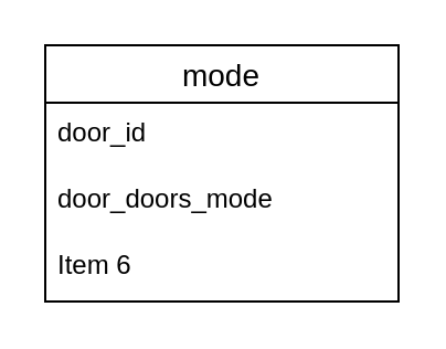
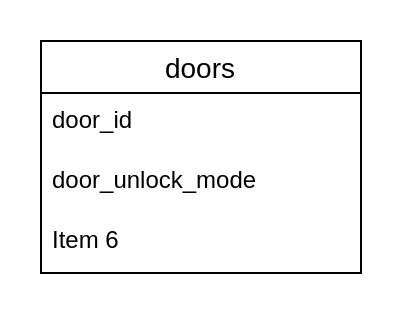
- <mxCell id="2" value="mode" style="swimlane;fontStyle=0;childLayout=stackLayout;horizontal=1;startSize=26;horizontalStack=0;resizeParent=1;resizeParentMax=0;resizeLast=0;collapsible=1;marginBottom=0;align=center;fontSize=14;" vertex="1" parent="1"><mxGeometry x="20" y="20" width="160" height="116" as="geometry" /></mxCell>
+ <mxCell id="2" value="doors" style="swimlane;fontStyle=0;childLayout=stackLayout;horizontal=1;startSize=26;horizontalStack=0;resizeParent=1;resizeParentMax=0;resizeLast=0;collapsible=1;marginBottom=0;align=center;fontSize=14;" vertex="1" parent="1"><mxGeometry x="20" y="20" width="160" height="116" as="geometry" /></mxCell>
- <mxCell id="4" value="door_doors_mode" style="text;strokeColor=none;fillColor=none;spacingLeft=4;spacingRight=4;overflow=hidden;rotatable=0;points=[[0,0.5],[1,0.5]];portConstraint=eastwest;fontSize=12;" vertex="1" parent="2"><mxGeometry y="56" width="160" height="30" as="geometry" /></mxCell>
+ <mxCell id="4" value="door_unlock_mode" style="text;strokeColor=none;fillColor=none;spacingLeft=4;spacingRight=4;overflow=hidden;rotatable=0;points=[[0,0.5],[1,0.5]];portConstraint=eastwest;fontSize=12;" vertex="1" parent="2"><mxGeometry y="56" width="160" height="30" as="geometry" /></mxCell>
